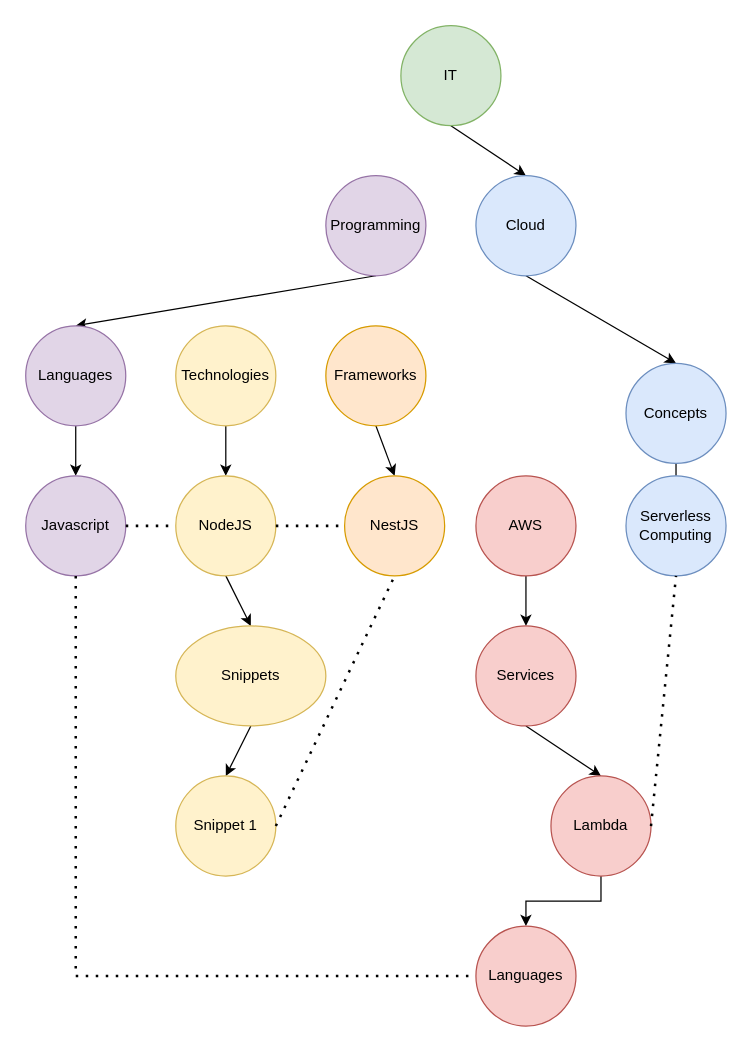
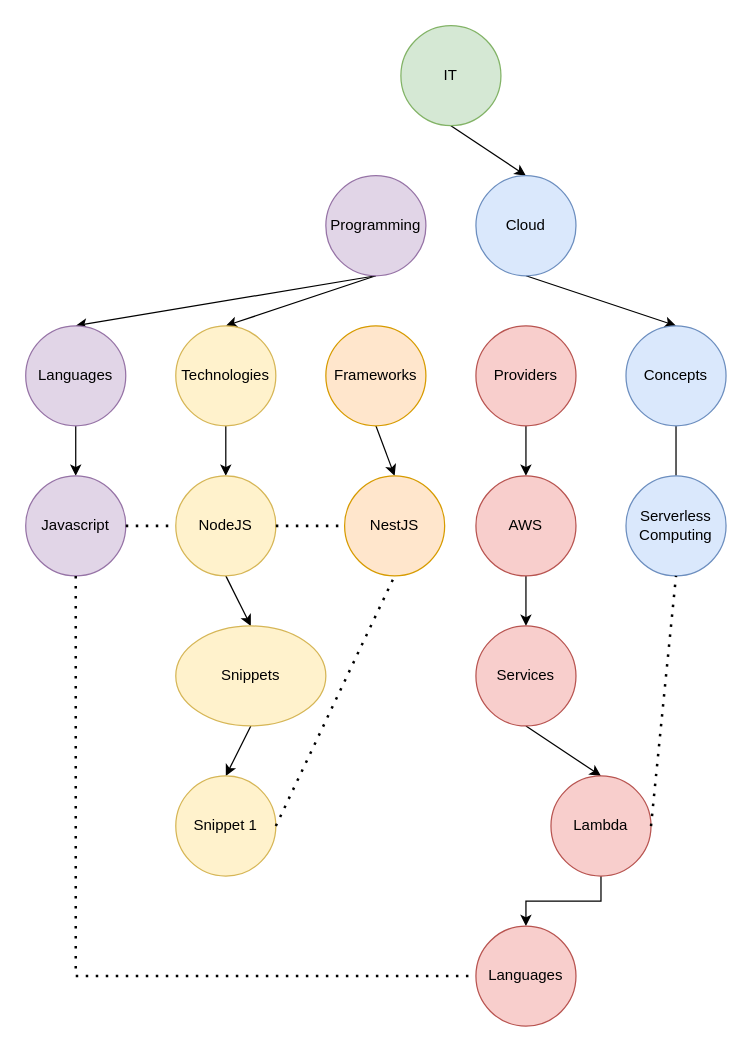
+ <mxCell id="6" style="edgeStyle=none;rounded=0;orthogonalLoop=1;jettySize=auto;html=1;exitX=0.5;exitY=1;exitDx=0;exitDy=0;entryX=0.5;entryY=0;entryDx=0;entryDy=0;" parent="1" source="8" target="21" edge="1"><mxGeometry relative="1" as="geometry" /></mxCell>
+ <mxCell id="13" value="Providers" style="ellipse;whiteSpace=wrap;html=1;aspect=fixed;fillColor=#f8cecc;strokeColor=#b85450;" parent="1" vertex="1"><mxGeometry x="380" y="260" width="80" height="80" as="geometry" /></mxCell>
- <mxCell id="10" value="Concepts" style="ellipse;whiteSpace=wrap;html=1;aspect=fixed;fillColor=#dae8fc;strokeColor=#6c8ebf;" parent="1" vertex="1"><mxGeometry x="500" y="290" width="80" height="80" as="geometry" /></mxCell>
+ <mxCell id="10" value="Concepts" style="ellipse;whiteSpace=wrap;html=1;aspect=fixed;fillColor=#dae8fc;strokeColor=#6c8ebf;" parent="1" vertex="1"><mxGeometry x="500" y="260" width="80" height="80" as="geometry" /></mxCell>
+ <mxCell id="12" style="edgeStyle=none;rounded=0;orthogonalLoop=1;jettySize=auto;html=1;exitX=0.5;exitY=1;exitDx=0;exitDy=0;entryX=0.5;entryY=0;entryDx=0;entryDy=0;" parent="1" source="13" target="15" edge="1"><mxGeometry relative="1" as="geometry" /></mxCell>
